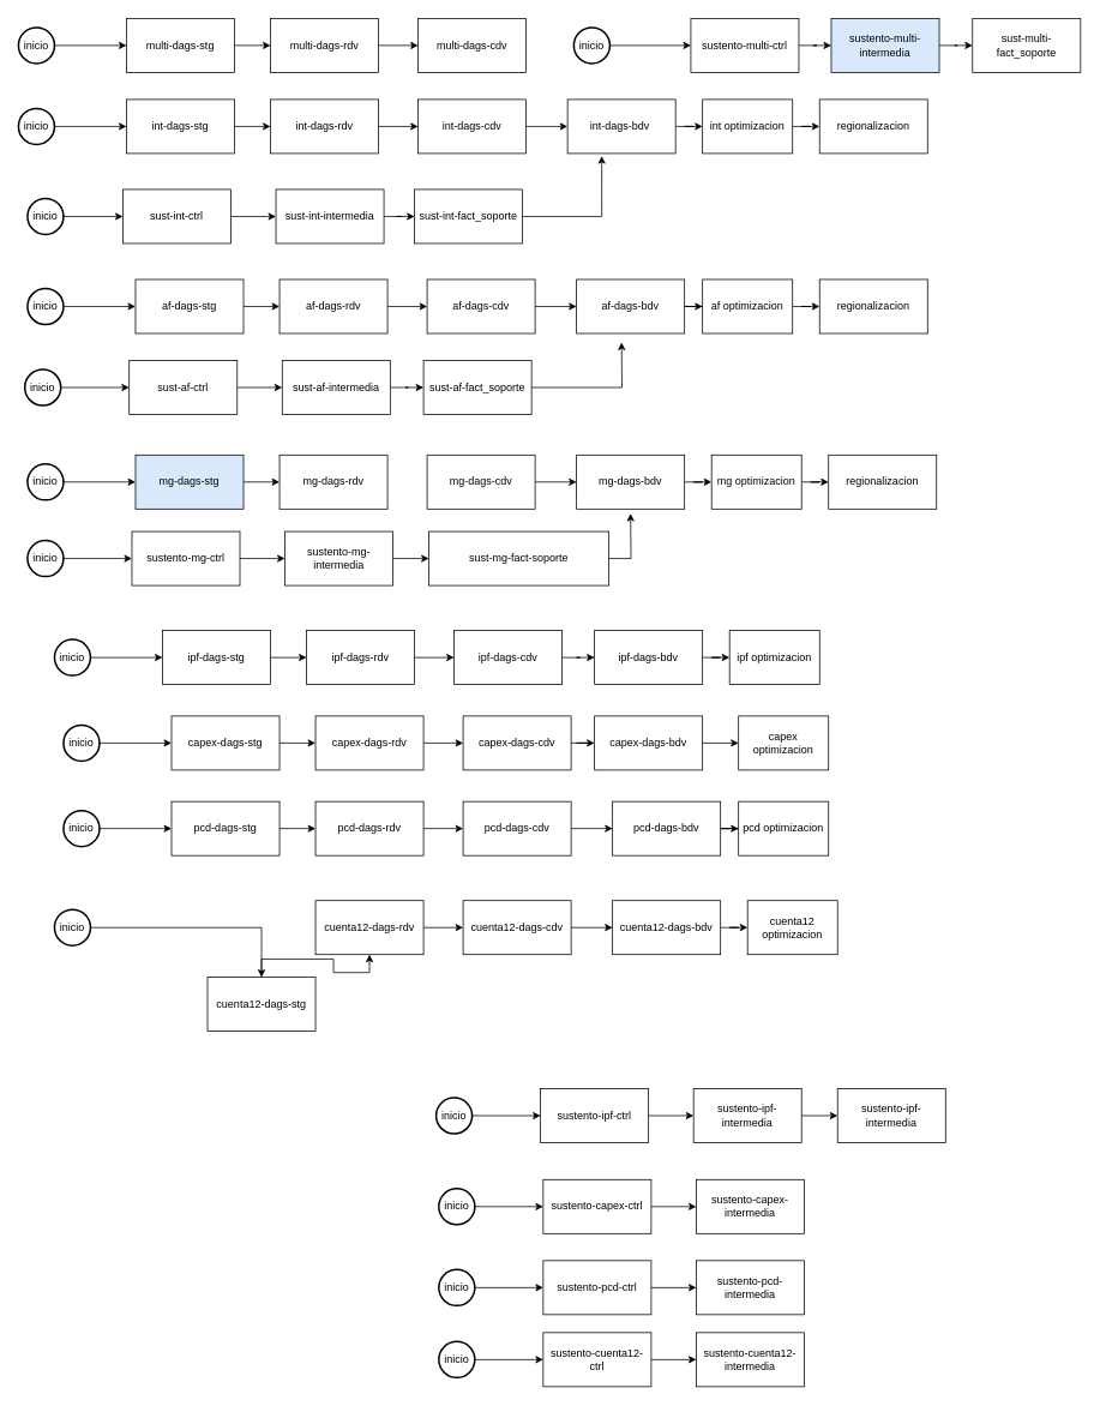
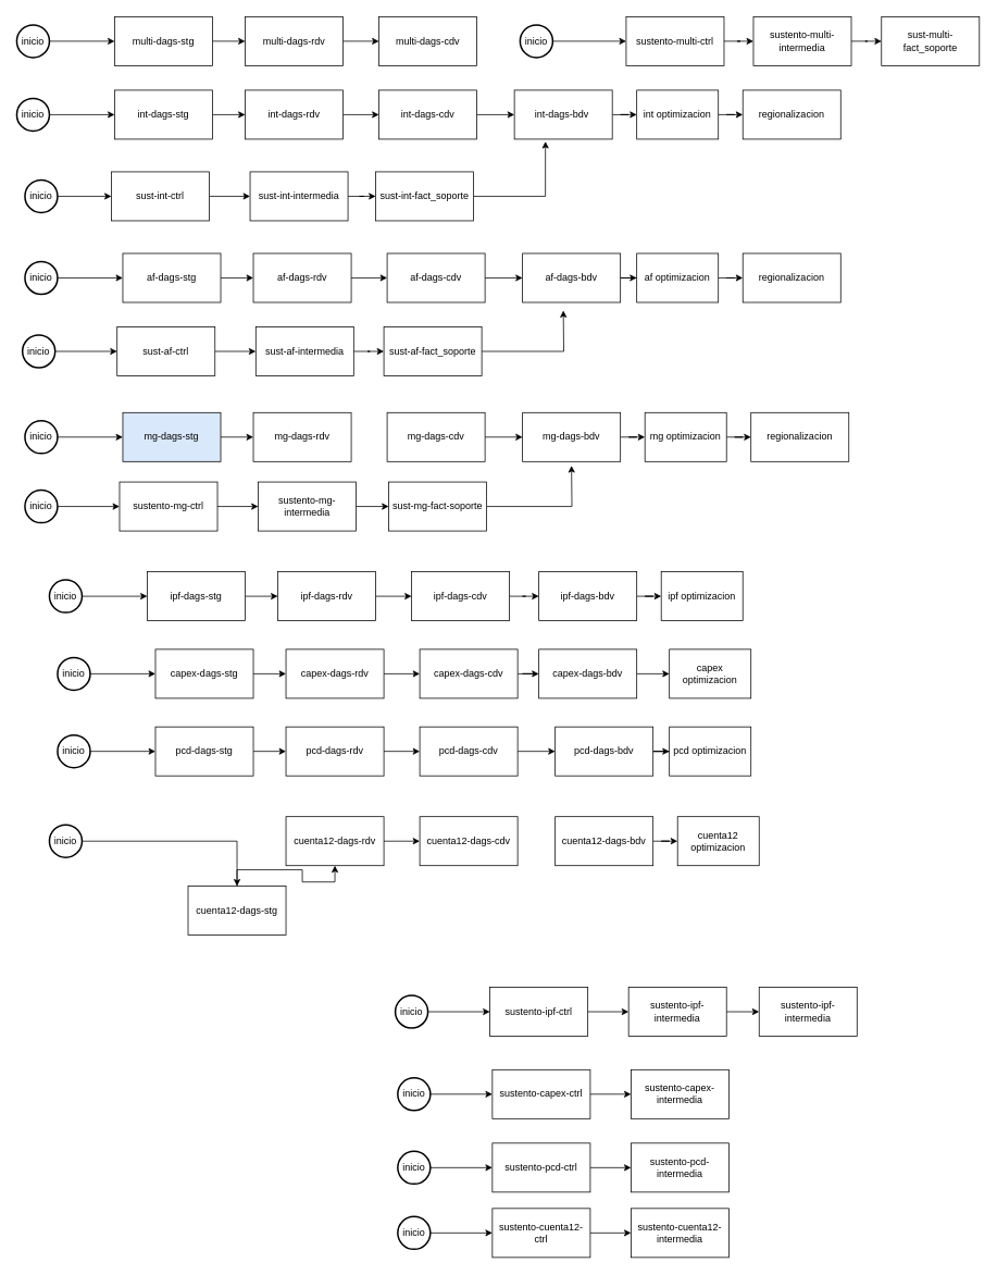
- <mxCell id="83" value="sustento-multi-intermedia" style="rounded=0;whiteSpace=wrap;html=1;fillColor=#dae8fc;" vertex="1" parent="1"><mxGeometry x="923" y="20" width="120" height="60" as="geometry" /></mxCell>
+ <mxCell id="83" value="sustento-multi-intermedia" style="rounded=0;whiteSpace=wrap;html=1;" vertex="1" parent="1"><mxGeometry x="923" y="20" width="120" height="60" as="geometry" /></mxCell>
- <mxCell id="142" value="sust-mg-fact-soporte" style="rounded=0;whiteSpace=wrap;html=1;" vertex="1" parent="1"><mxGeometry x="476" y="590" width="200" height="60" as="geometry" /></mxCell>
+ <mxCell id="142" value="sust-mg-fact-soporte" style="rounded=0;whiteSpace=wrap;html=1;" vertex="1" parent="1"><mxGeometry x="476" y="590" width="120" height="60" as="geometry" /></mxCell>
- <mxCell id="72" value="" style="edgeStyle=orthogonalEdgeStyle;rounded=0;orthogonalLoop=1;jettySize=auto;html=1;" edge="1" parent="1" source="73" target="75"><mxGeometry relative="1" as="geometry" /></mxCell>
